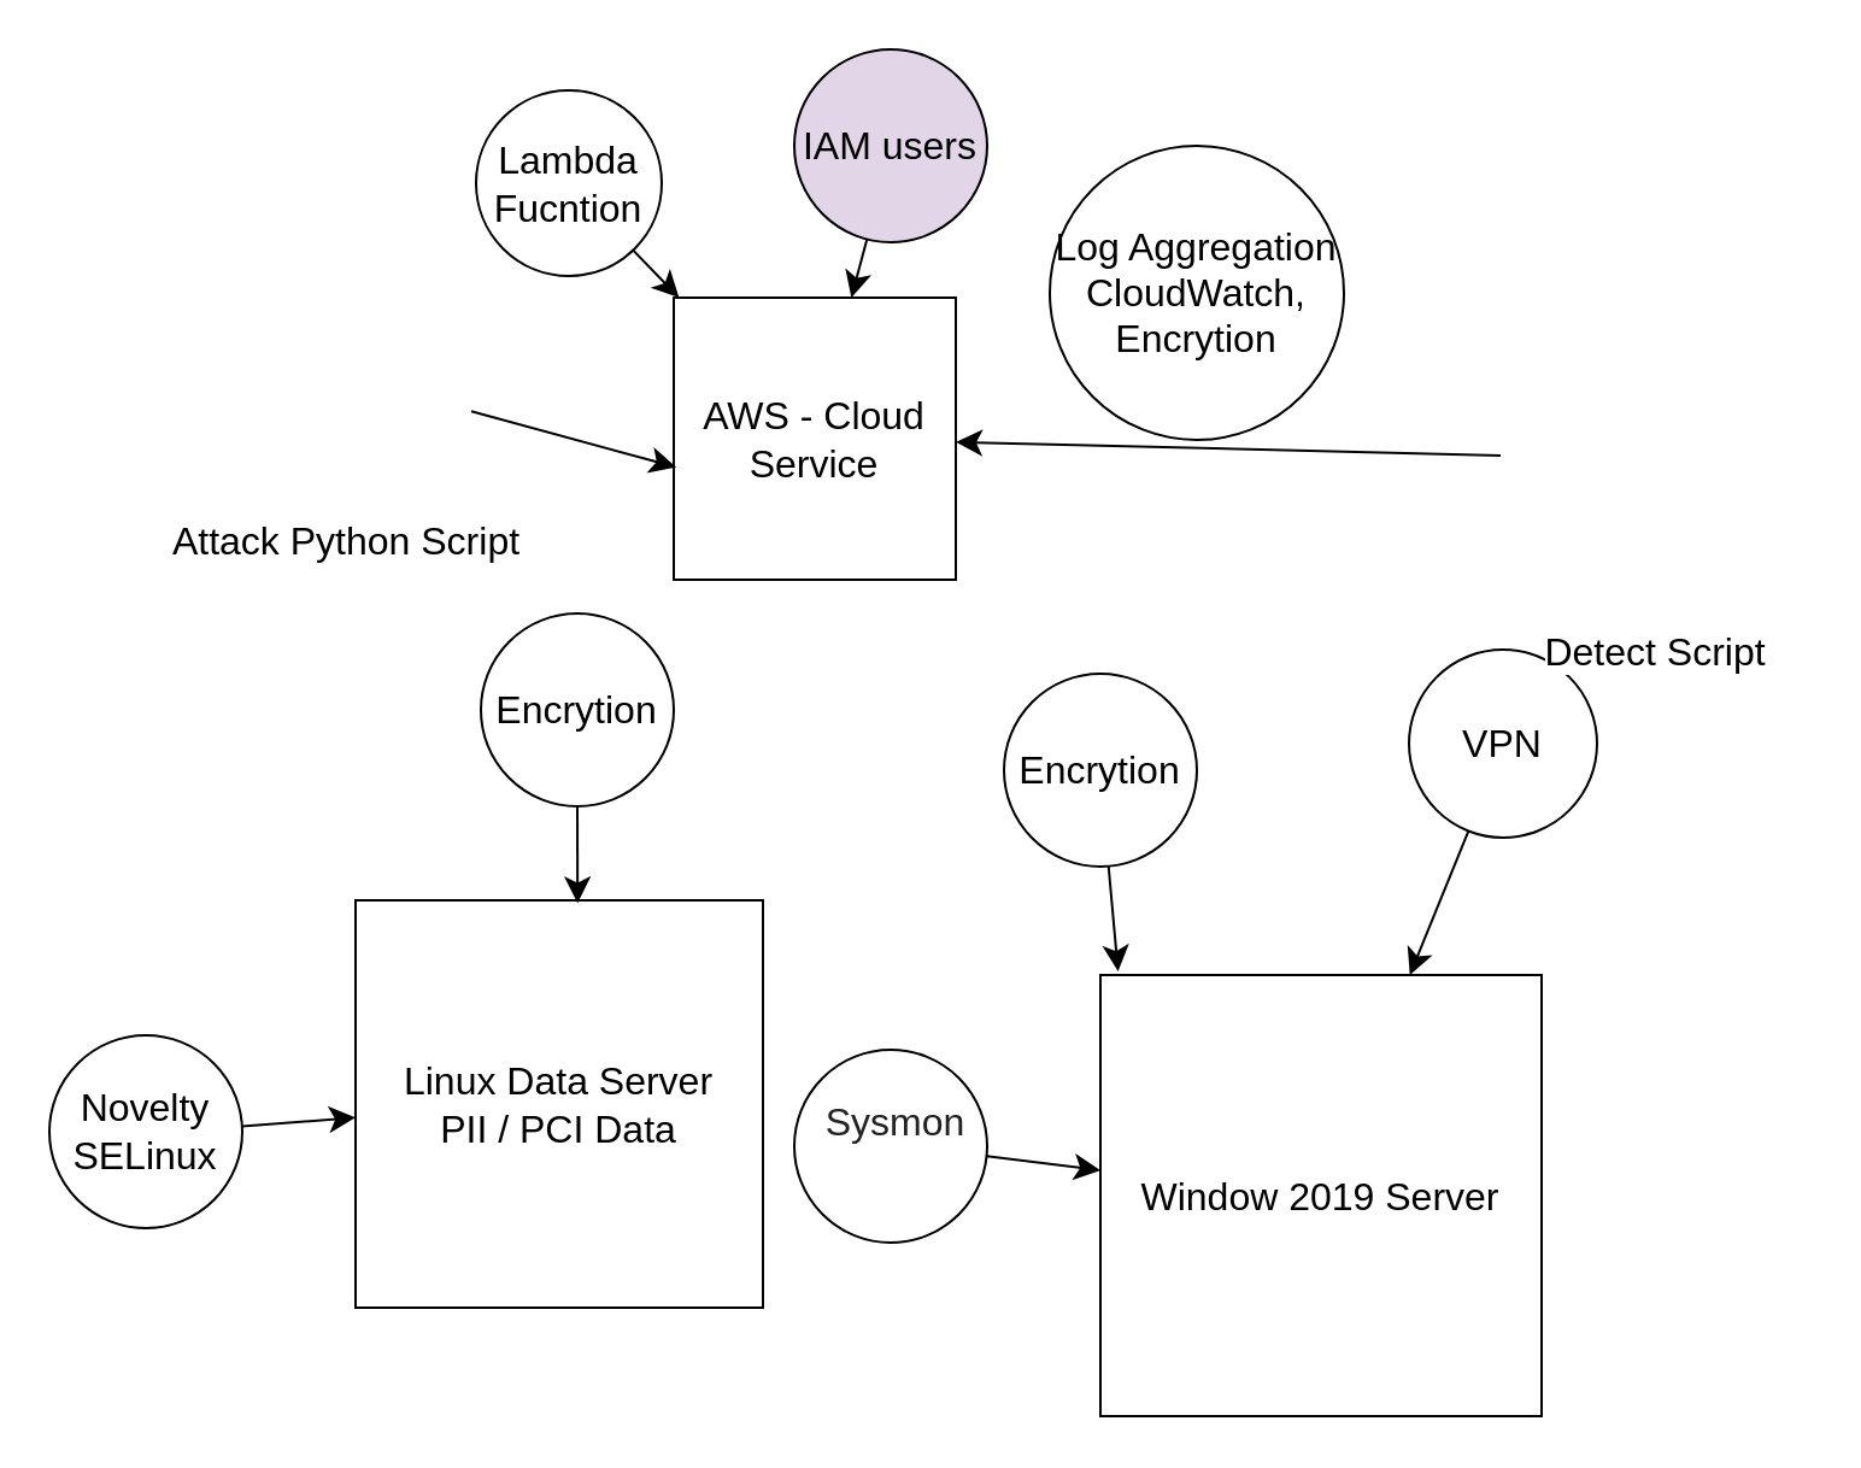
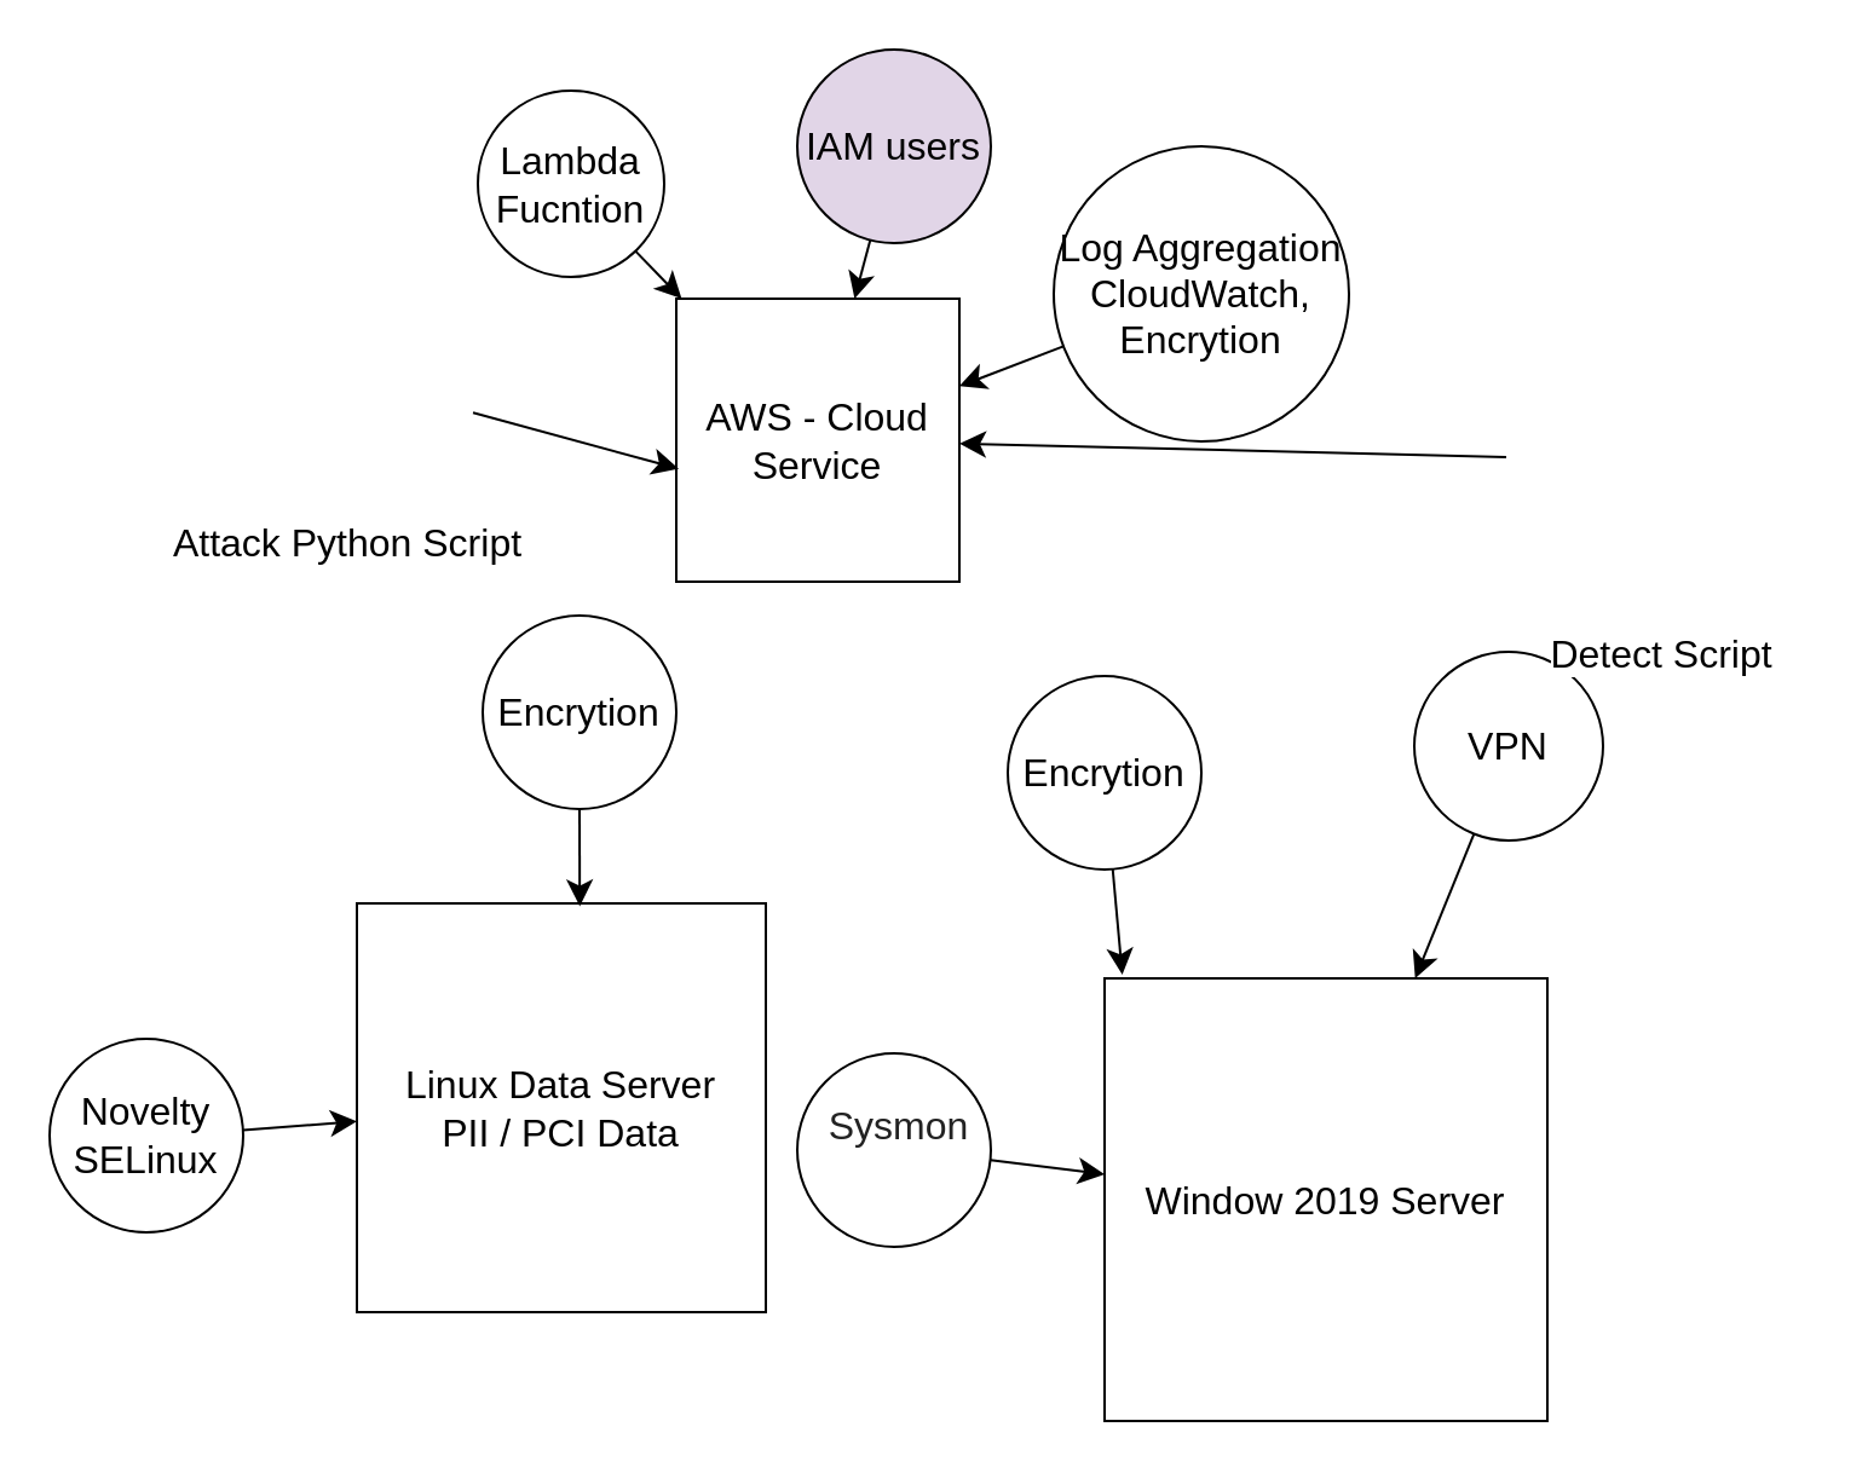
+ <mxCell id="4" style="edgeStyle=none;curved=1;rounded=0;orthogonalLoop=1;jettySize=auto;html=1;fontSize=12;startSize=8;endSize=8;" edge="1" parent="1" source="5" target="2"><mxGeometry relative="1" as="geometry" /></mxCell>
